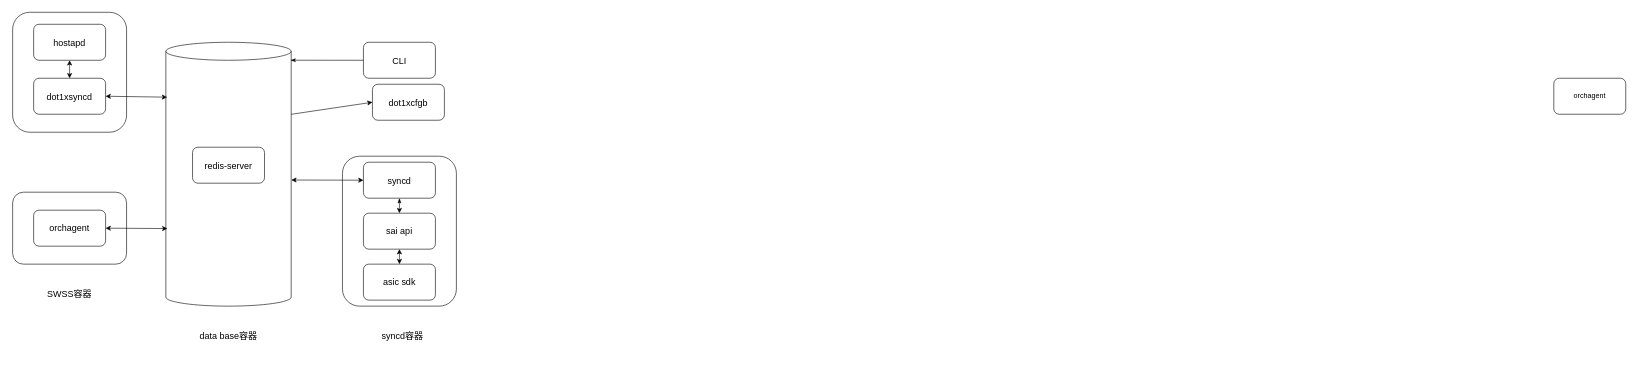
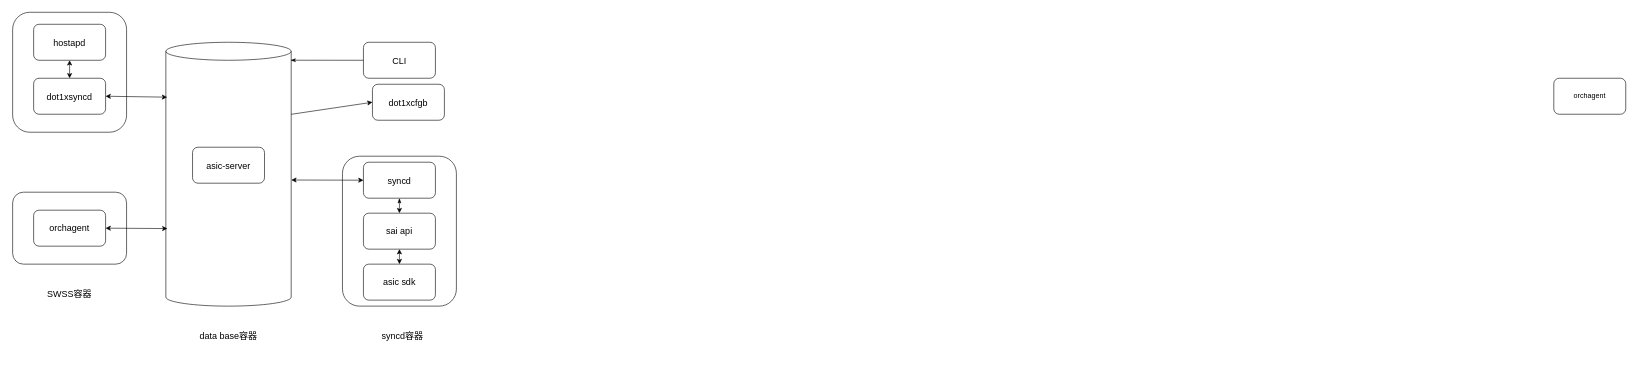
- <mxCell id="5" value="&lt;font style=&quot;font-size: 15px;&quot;&gt;redis-server&lt;/font&gt;" style="rounded=1;whiteSpace=wrap;html=1;" vertex="1" parent="1"><mxGeometry x="320" y="245" width="120" height="60" as="geometry" /></mxCell>
+ <mxCell id="5" value="&lt;font style=&quot;font-size: 15px;&quot;&gt;asic-server&lt;/font&gt;" style="rounded=1;whiteSpace=wrap;html=1;" vertex="1" parent="1"><mxGeometry x="320" y="245" width="120" height="60" as="geometry" /></mxCell>
